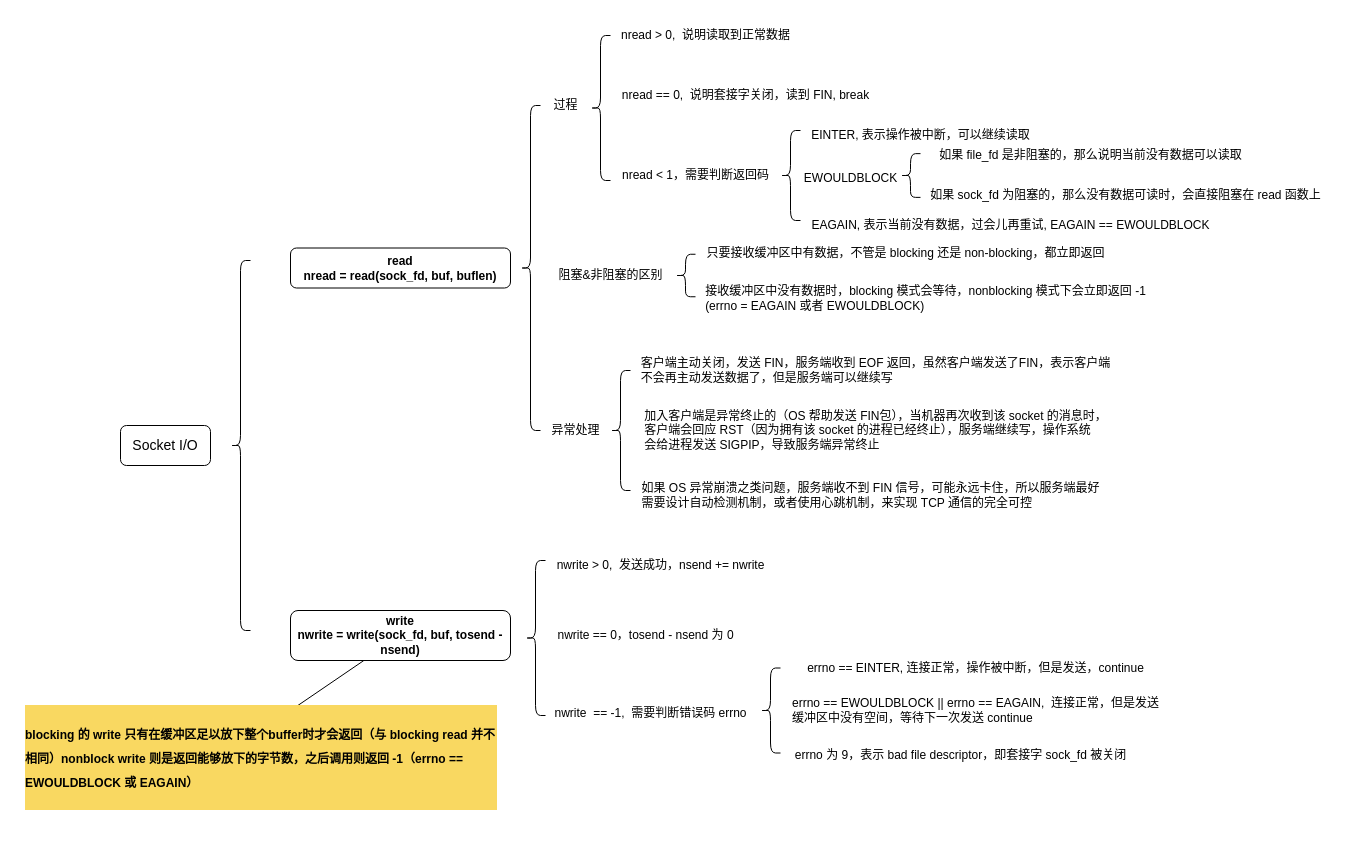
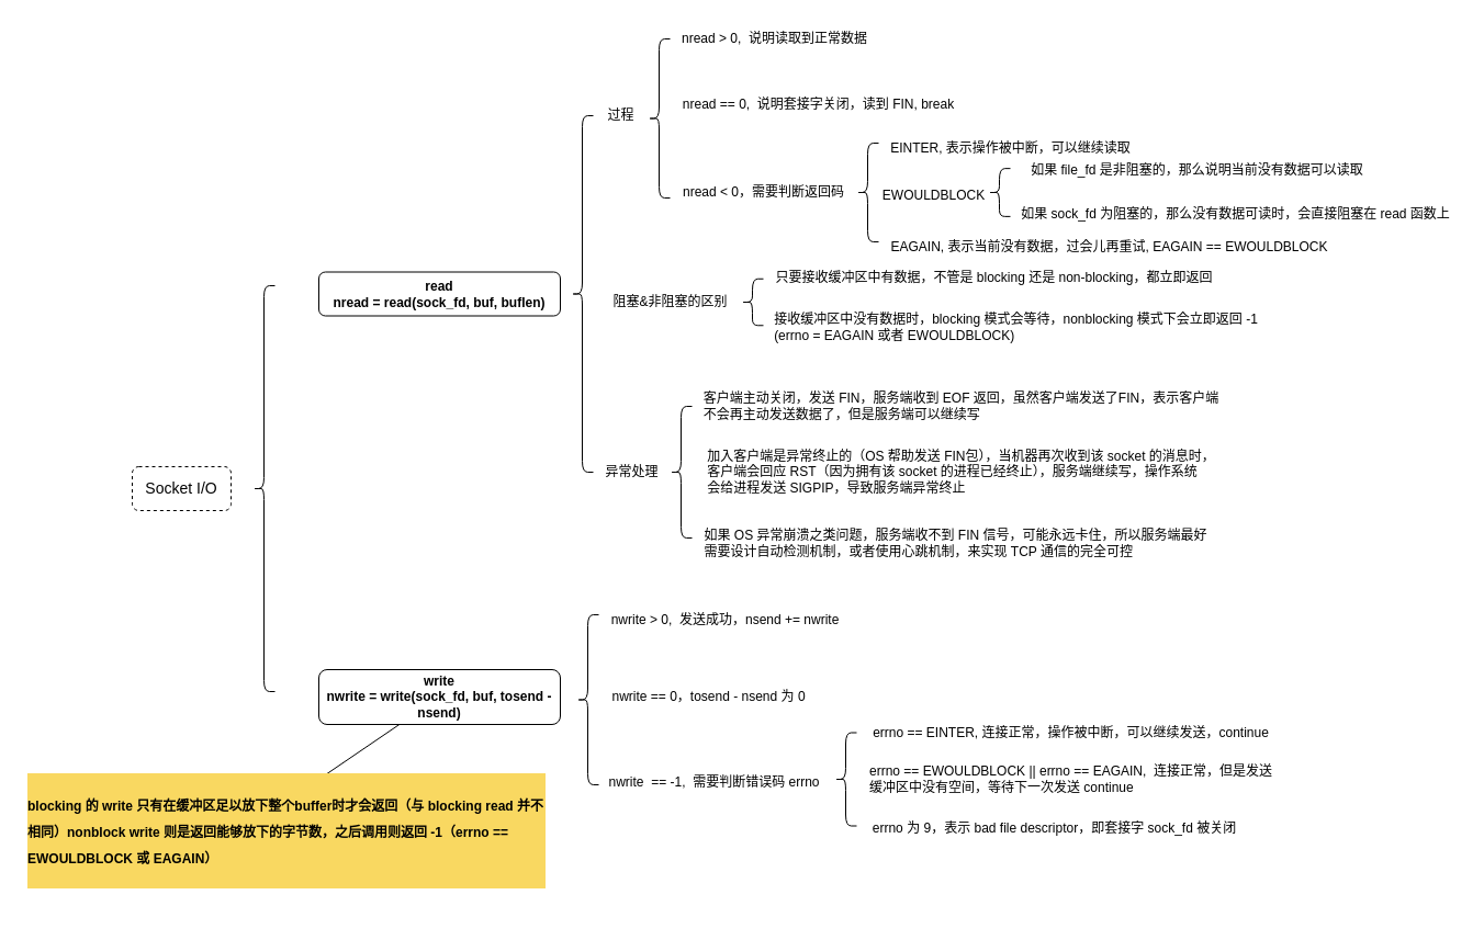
- <mxCell id="11" value="nread &amp;lt; 1，需要判断返回码" style="text;html=1;align=center;verticalAlign=middle;resizable=0;points=[];autosize=1;strokeColor=none;fillColor=none;" parent="1" vertex="1"><mxGeometry x="610" y="160" width="170" height="30" as="geometry" /></mxCell>
+ <mxCell id="11" value="nread &amp;lt; 0，需要判断返回码" style="text;html=1;align=center;verticalAlign=middle;resizable=0;points=[];autosize=1;strokeColor=none;fillColor=none;" parent="1" vertex="1"><mxGeometry x="610" y="160" width="170" height="30" as="geometry" /></mxCell>
- <mxCell id="2" value="&lt;font style=&quot;font-size: 14px;&quot;&gt;Socket I/O&lt;/font&gt;" style="rounded=1;whiteSpace=wrap;html=1;" parent="1" vertex="1"><mxGeometry x="120" y="425" width="90" height="40" as="geometry" /></mxCell>
+ <mxCell id="2" value="&lt;font style=&quot;font-size: 14px;&quot;&gt;Socket I/O&lt;/font&gt;" style="rounded=1;whiteSpace=wrap;html=1;dashed=1;" parent="1" vertex="1"><mxGeometry x="120" y="425" width="90" height="40" as="geometry" /></mxCell>
- <mxCell id="33" value="errno == EINTER, 连接正常，操作被中断，但是发送，continue" style="text;html=1;align=center;verticalAlign=middle;resizable=0;points=[];autosize=1;strokeColor=none;fillColor=none;" parent="1" vertex="1"><mxGeometry x="785" y="652.5" width="380" height="30" as="geometry" /></mxCell>
+ <mxCell id="33" value="errno == EINTER, 连接正常，操作被中断，可以继续发送，continue" style="text;html=1;align=center;verticalAlign=middle;resizable=0;points=[];autosize=1;strokeColor=none;fillColor=none;" parent="1" vertex="1"><mxGeometry x="785" y="652.5" width="380" height="30" as="geometry" /></mxCell>
